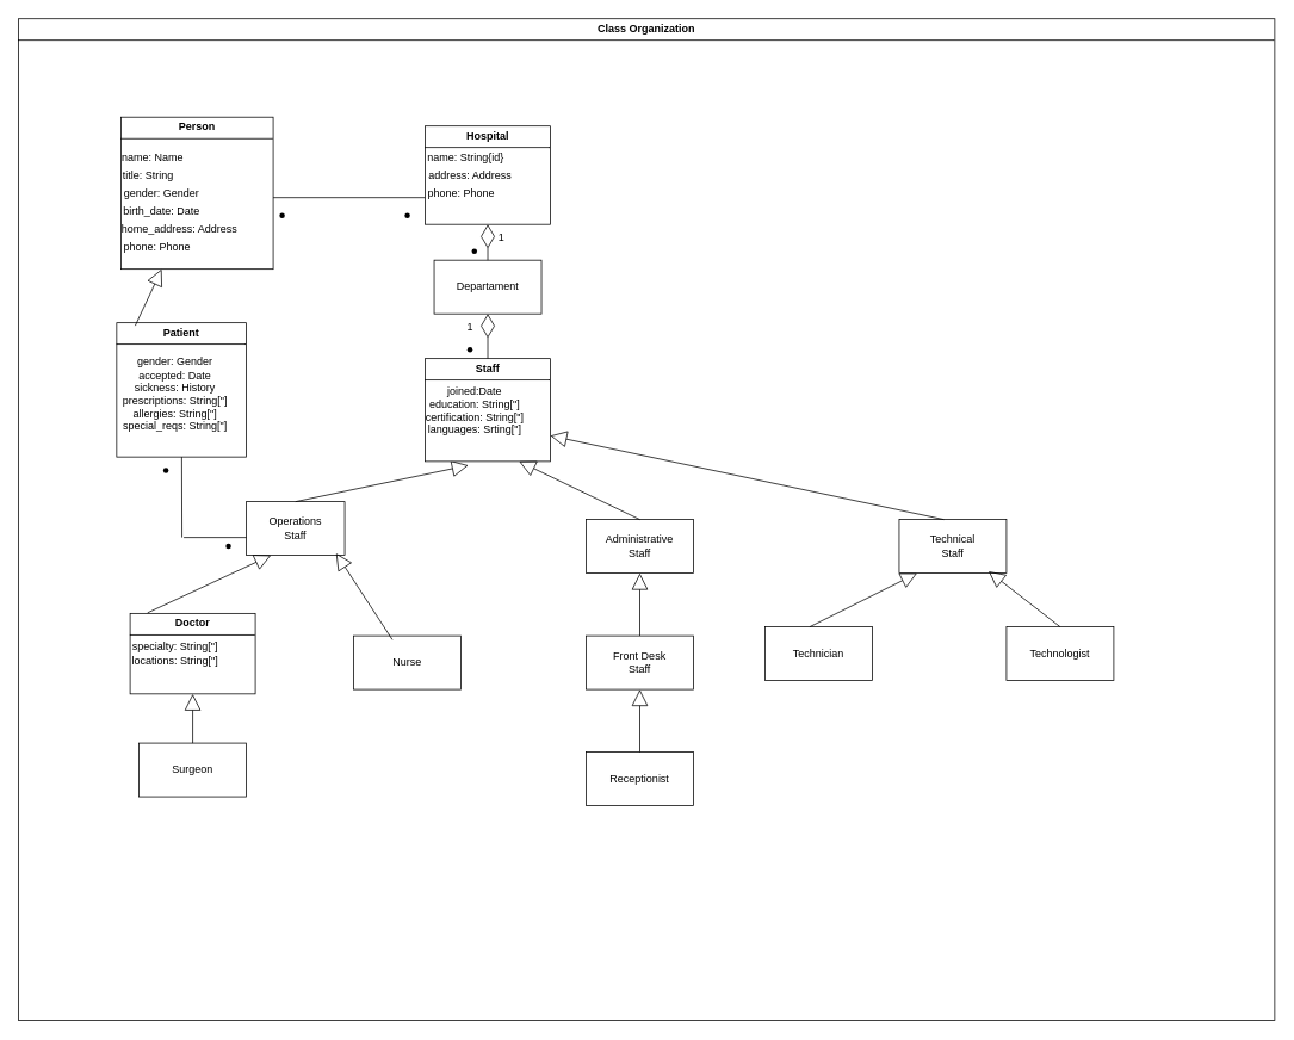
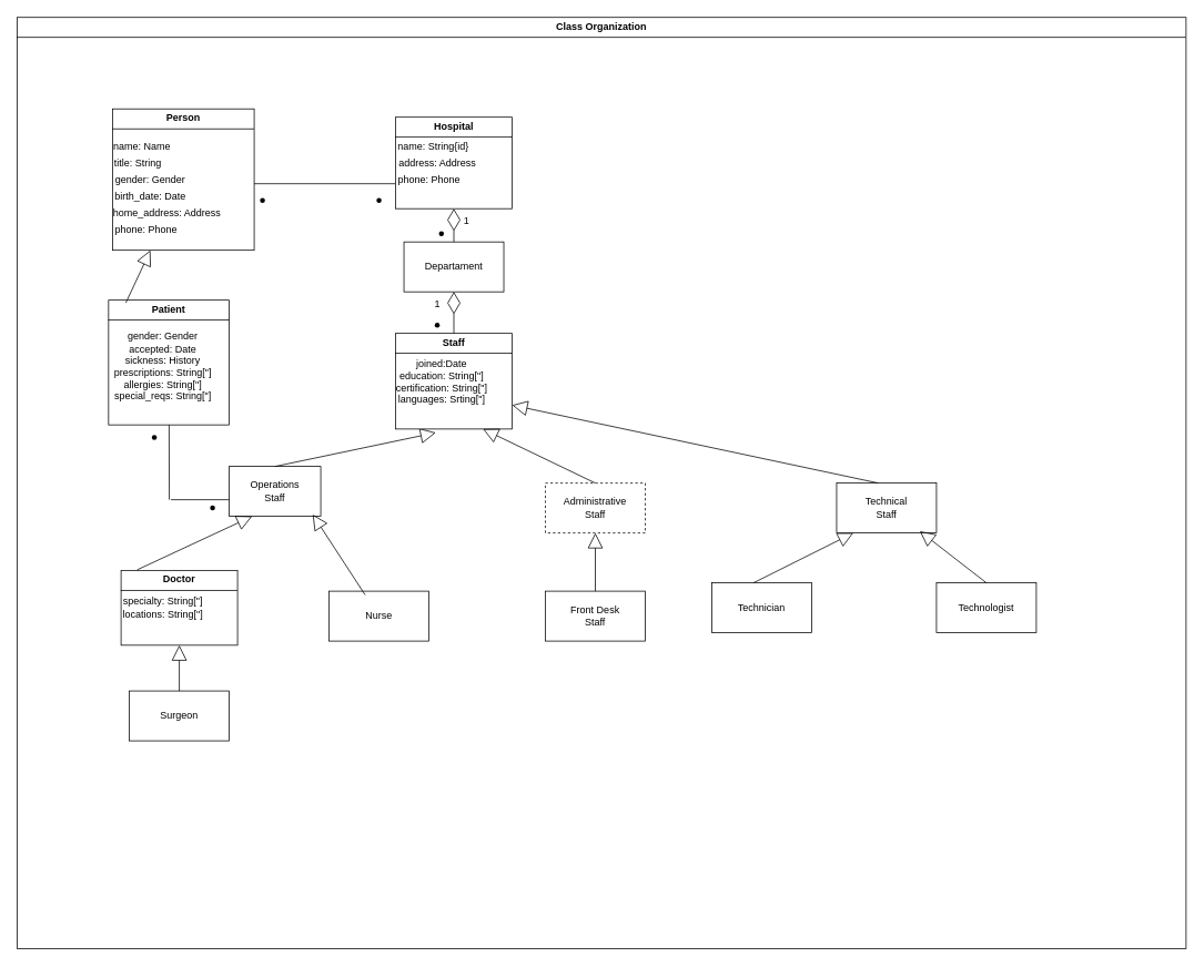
- <mxCell id="30" value="Administrative&lt;div&gt;Staff&lt;/div&gt;" style="rounded=0;whiteSpace=wrap;html=1;" vertex="1" parent="1"><mxGeometry x="655" y="580" width="120" height="60" as="geometry" /></mxCell>
+ <mxCell id="30" value="Administrative&lt;div&gt;Staff&lt;/div&gt;" style="rounded=0;whiteSpace=wrap;html=1;dashed=1;" vertex="1" parent="1"><mxGeometry x="655" y="580" width="120" height="60" as="geometry" /></mxCell>
- <mxCell id="35" value="" style="endArrow=block;endSize=16;endFill=0;html=1;rounded=0;exitX=0.5;exitY=0;exitDx=0;exitDy=0;entryX=0.5;entryY=1;entryDx=0;entryDy=0;" edge="1" parent="1" source="34" target="32"><mxGeometry width="160" relative="1" as="geometry"><mxPoint x="635" y="560" as="sourcePoint" /><mxPoint x="795" y="560" as="targetPoint" /></mxGeometry></mxCell>
- <mxCell id="34" value="Receptionist" style="rounded=0;whiteSpace=wrap;html=1;" vertex="1" parent="1"><mxGeometry x="655" y="840" width="120" height="60" as="geometry" /></mxCell>
